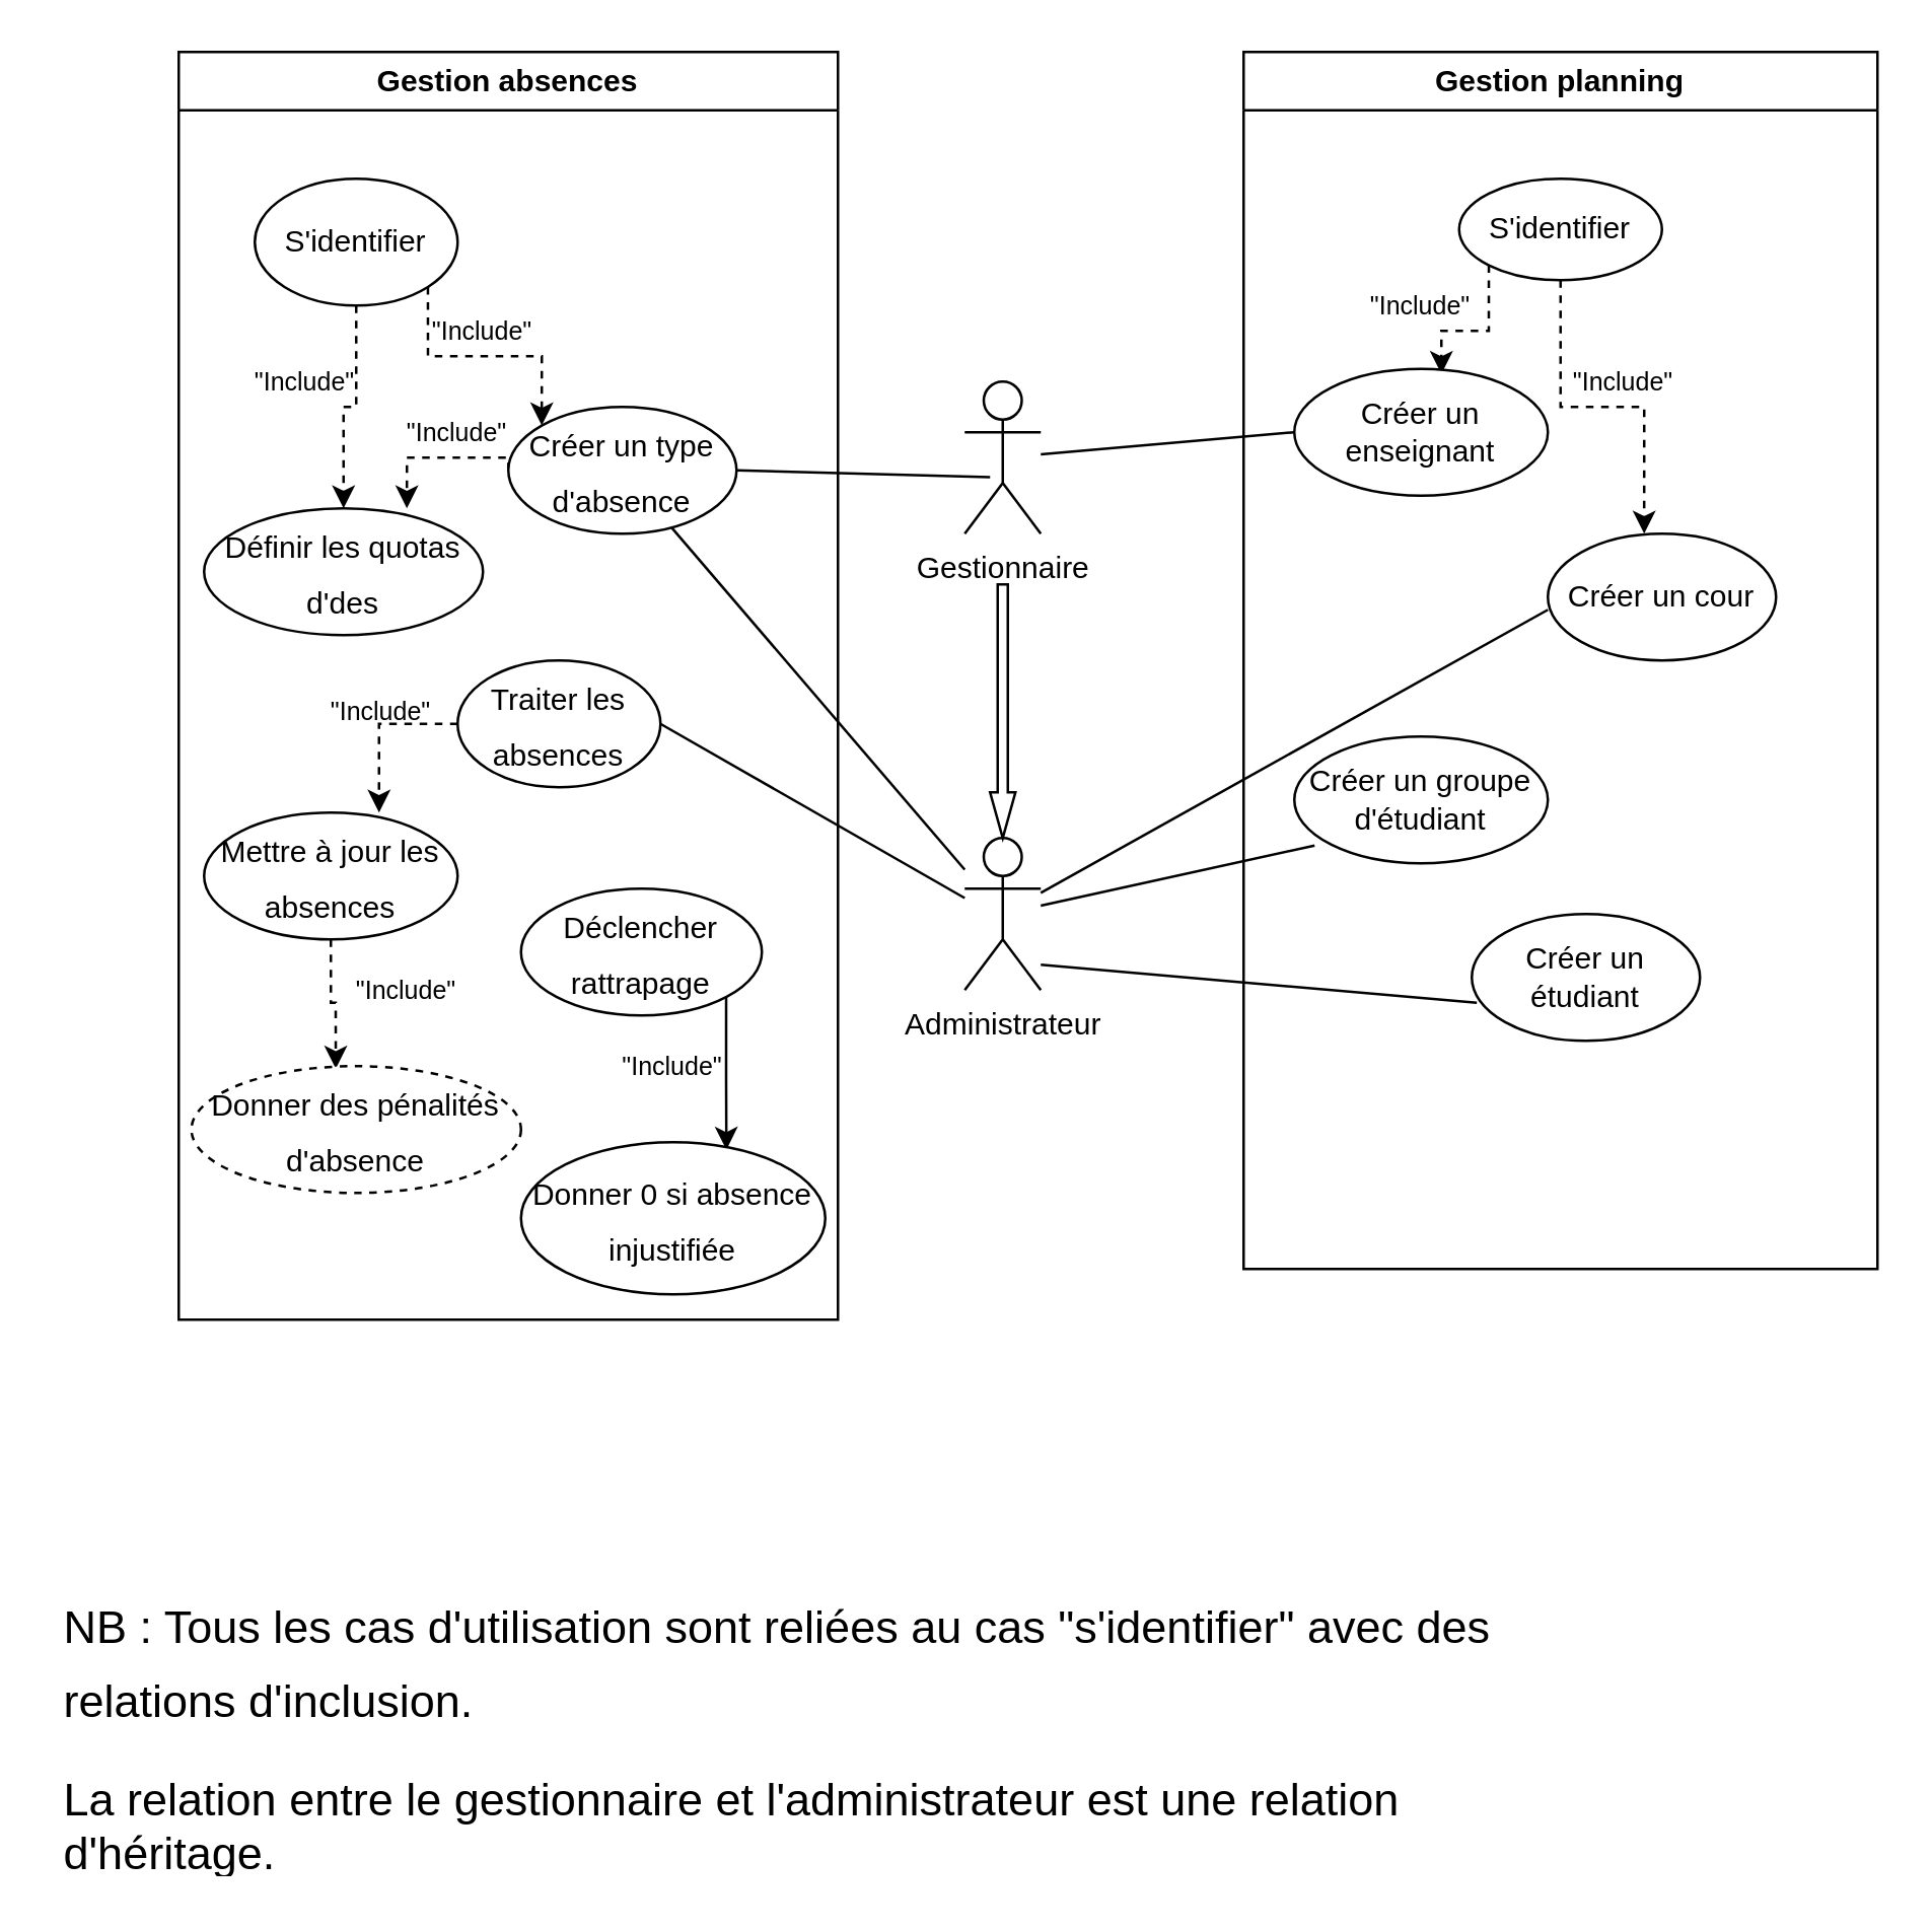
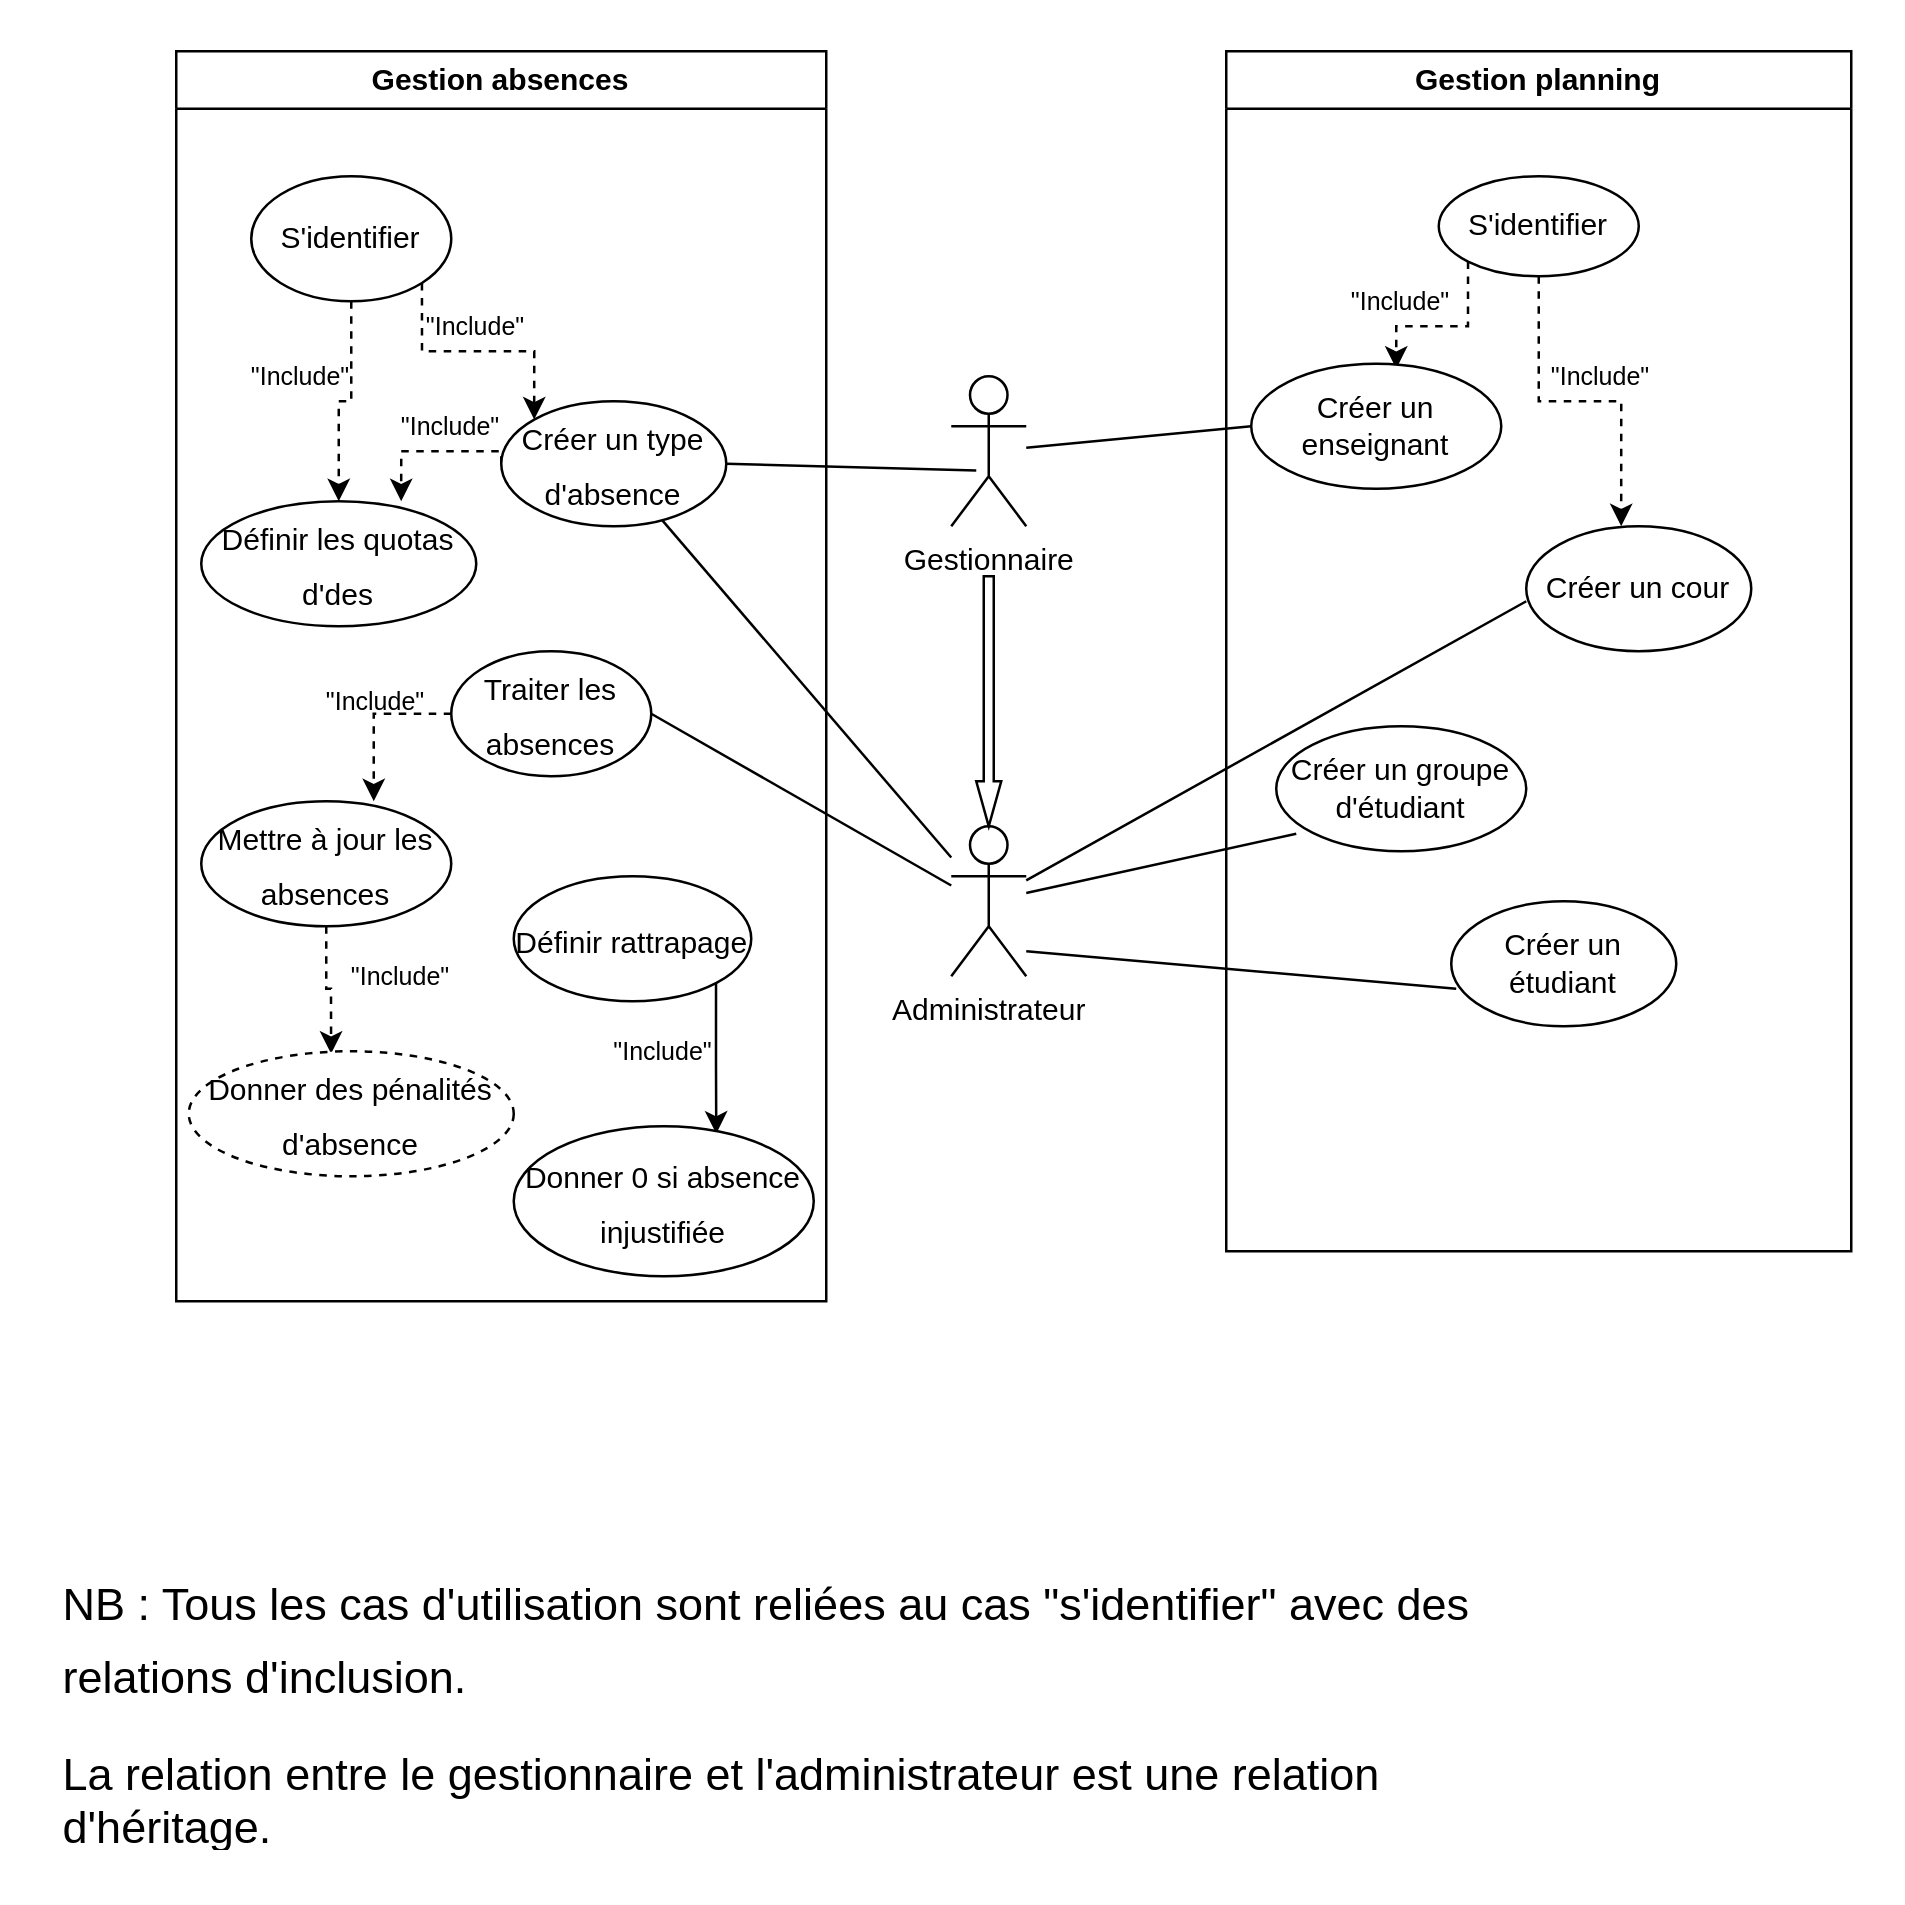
- <mxCell id="30" value="Créer un enseignant" style="ellipse;whiteSpace=wrap;html=1;fontSize=12;" vertex="1" parent="29"><mxGeometry x="20" y="125" width="100" height="50" as="geometry" /></mxCell>
+ <mxCell id="30" value="Créer un enseignant" style="ellipse;whiteSpace=wrap;html=1;fontSize=12;" vertex="1" parent="29"><mxGeometry x="10" y="125" width="100" height="50" as="geometry" /></mxCell>
- <mxCell id="24" value="&lt;font style=&quot;font-size: 12px;&quot;&gt;Déclencher rattrapage&lt;/font&gt;" style="ellipse;whiteSpace=wrap;html=1;fontSize=18;" vertex="1" parent="8"><mxGeometry x="135" y="330" width="95" height="50" as="geometry" /></mxCell>
+ <mxCell id="24" value="&lt;font style=&quot;font-size: 12px;&quot;&gt;Définir rattrapage&lt;/font&gt;" style="ellipse;whiteSpace=wrap;html=1;fontSize=18;" vertex="1" parent="8"><mxGeometry x="135" y="330" width="95" height="50" as="geometry" /></mxCell>
